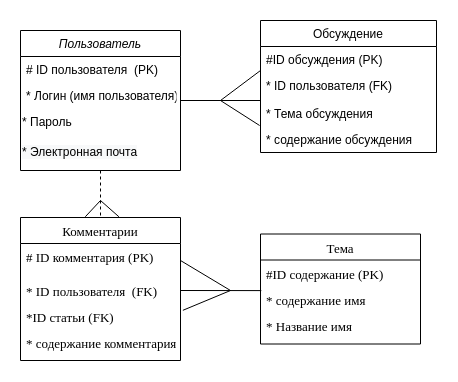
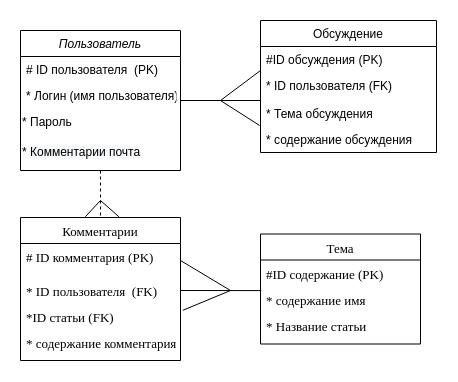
- <mxCell id="6" value="&lt;span style=&quot;color: rgb(0, 0, 0); font-family: Helvetica; font-size: 12px; font-style: normal; font-variant-ligatures: normal; font-variant-caps: normal; font-weight: 400; letter-spacing: normal; orphans: 2; text-align: left; text-indent: 0px; text-transform: none; widows: 2; word-spacing: 0px; -webkit-text-stroke-width: 0px; background-color: rgb(248, 249, 250); text-decoration-thickness: initial; text-decoration-style: initial; text-decoration-color: initial; float: none; display: inline !important;&quot;&gt;* Электронная почта&lt;/span&gt;" style="text;whiteSpace=wrap;html=1;" vertex="1" parent="2"><mxGeometry y="108" width="160" height="32" as="geometry" /></mxCell>
+ <mxCell id="6" value="&lt;span style=&quot;color: rgb(0, 0, 0); font-family: Helvetica; font-size: 12px; font-style: normal; font-variant-ligatures: normal; font-variant-caps: normal; font-weight: 400; letter-spacing: normal; orphans: 2; text-align: left; text-indent: 0px; text-transform: none; widows: 2; word-spacing: 0px; -webkit-text-stroke-width: 0px; background-color: rgb(248, 249, 250); text-decoration-thickness: initial; text-decoration-style: initial; text-decoration-color: initial; float: none; display: inline !important;&quot;&gt;* Комментарии почта&lt;/span&gt;" style="text;whiteSpace=wrap;html=1;" vertex="1" parent="2"><mxGeometry y="108" width="160" height="32" as="geometry" /></mxCell>
- <mxCell id="21" value="* Название имя" style="text;align=left;verticalAlign=top;spacingLeft=4;spacingRight=4;overflow=hidden;rotatable=0;points=[[0,0.5],[1,0.5]];portConstraint=eastwest;fontFamily=Times New Roman;fontSize=13;" vertex="1" parent="18"><mxGeometry y="78" width="160" height="26" as="geometry" /></mxCell>
+ <mxCell id="21" value="* Название статьи" style="text;align=left;verticalAlign=top;spacingLeft=4;spacingRight=4;overflow=hidden;rotatable=0;points=[[0,0.5],[1,0.5]];portConstraint=eastwest;fontFamily=Times New Roman;fontSize=13;" vertex="1" parent="18"><mxGeometry y="78" width="160" height="26" as="geometry" /></mxCell>
